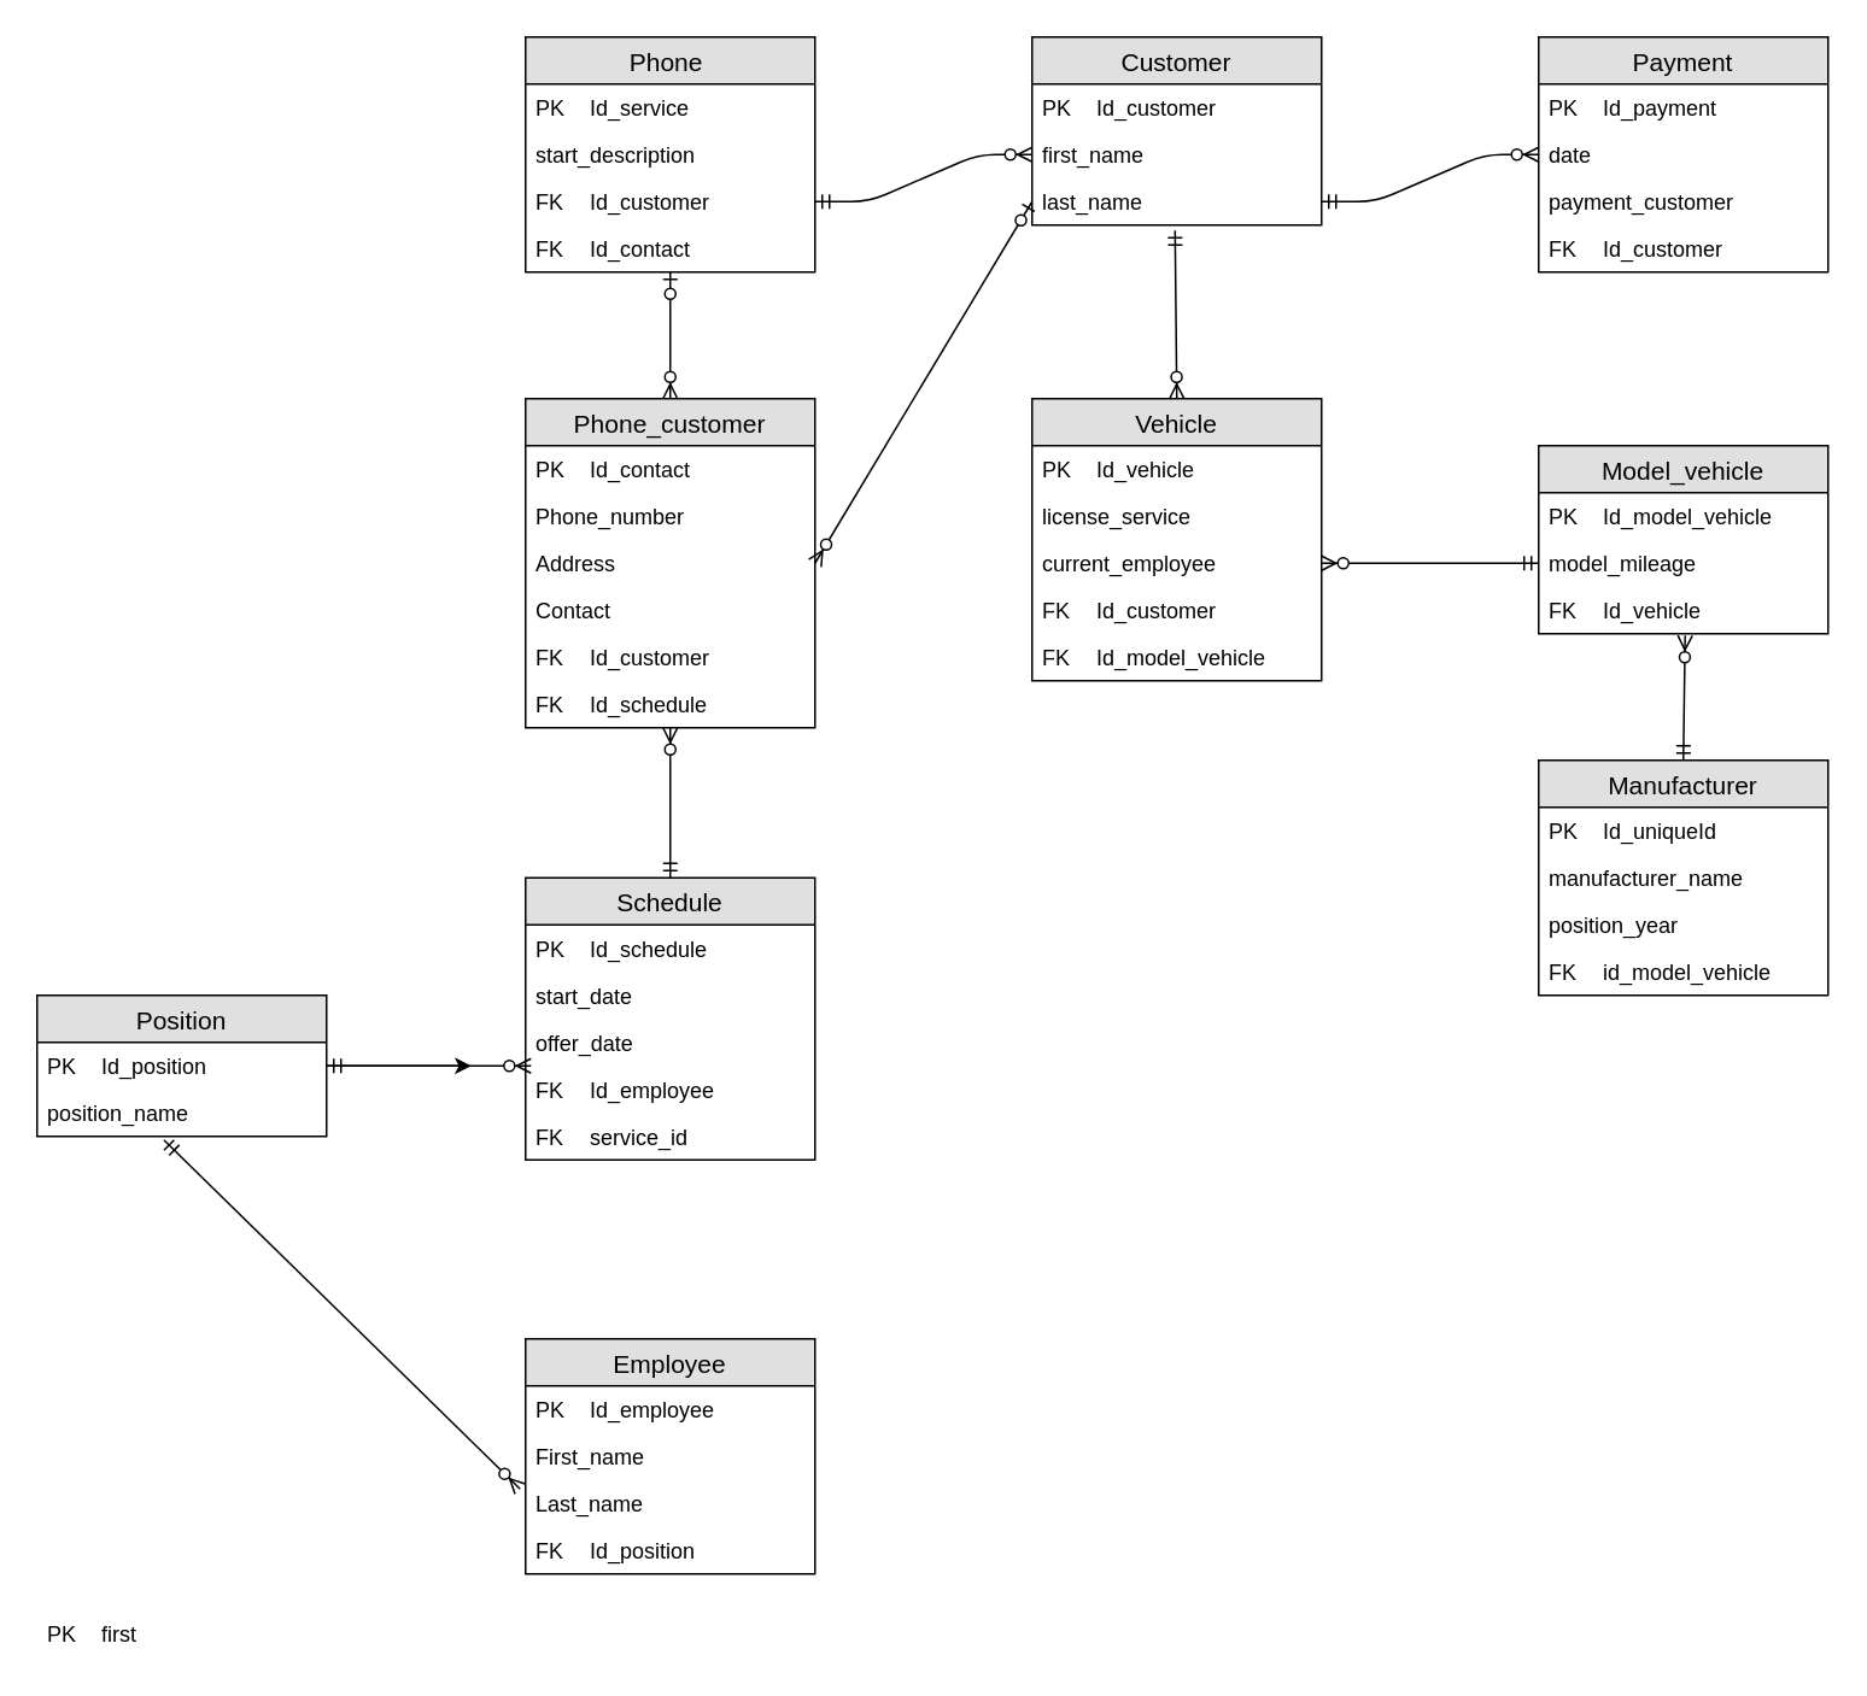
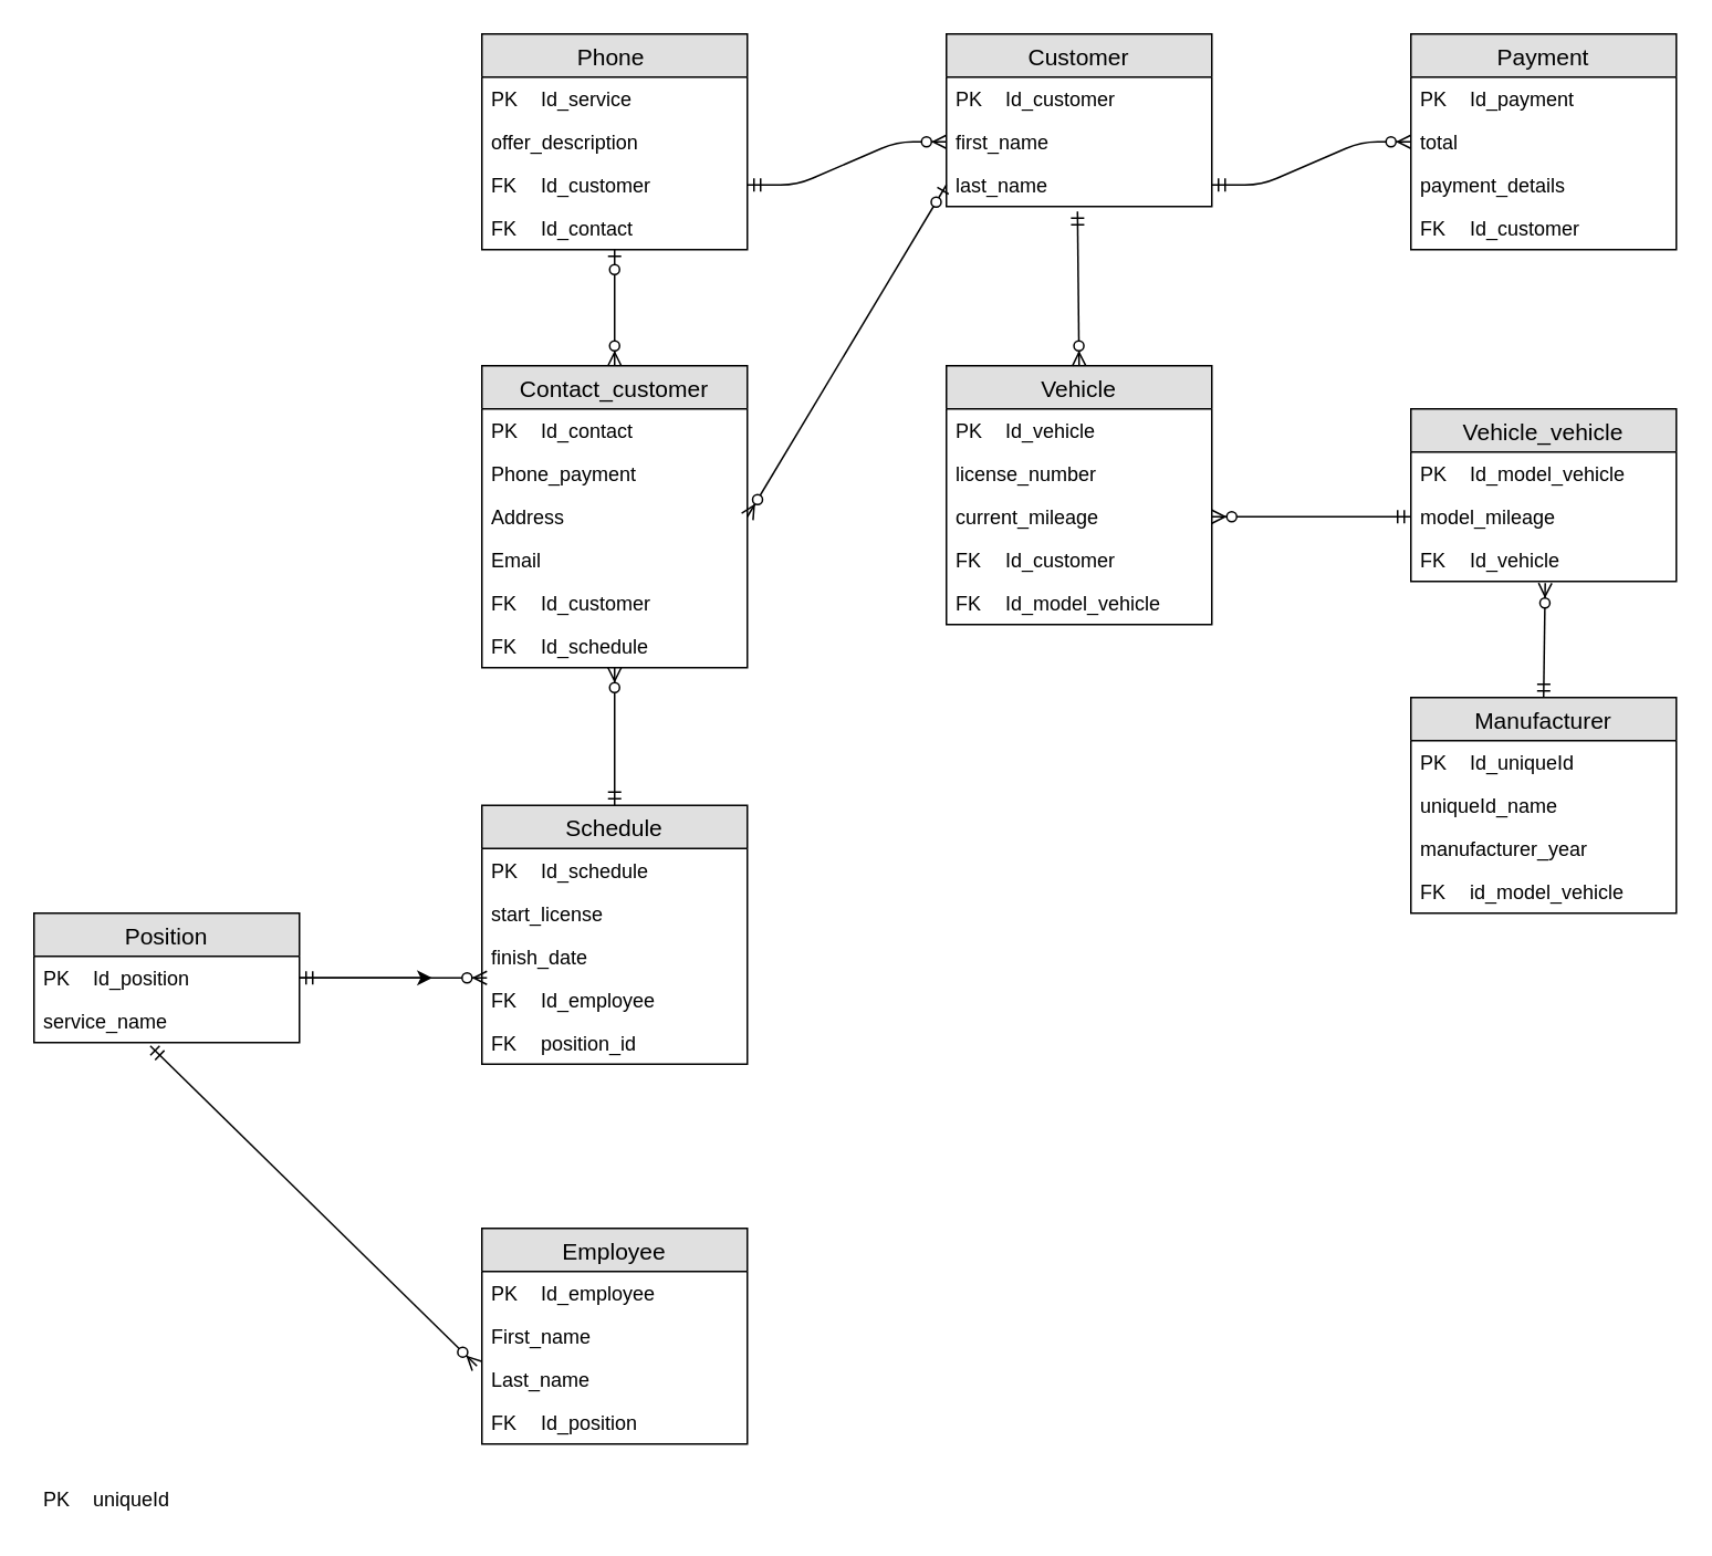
- <mxCell id="27" value="start_description" style="text;strokeColor=none;fillColor=none;spacingLeft=4;spacingRight=4;overflow=hidden;rotatable=0;points=[[0,0.5],[1,0.5]];portConstraint=eastwest;fontSize=12;" parent="24" vertex="1"><mxGeometry y="52" width="160" height="26" as="geometry" /></mxCell>
+ <mxCell id="27" value="offer_description" style="text;strokeColor=none;fillColor=none;spacingLeft=4;spacingRight=4;overflow=hidden;rotatable=0;points=[[0,0.5],[1,0.5]];portConstraint=eastwest;fontSize=12;" parent="24" vertex="1"><mxGeometry y="52" width="160" height="26" as="geometry" /></mxCell>
- <mxCell id="57" value="date" style="text;strokeColor=none;fillColor=none;spacingLeft=4;spacingRight=4;overflow=hidden;rotatable=0;points=[[0,0.5],[1,0.5]];portConstraint=eastwest;fontSize=12;" parent="54" vertex="1"><mxGeometry y="52" width="160" height="26" as="geometry" /></mxCell>
+ <mxCell id="57" value="total" style="text;strokeColor=none;fillColor=none;spacingLeft=4;spacingRight=4;overflow=hidden;rotatable=0;points=[[0,0.5],[1,0.5]];portConstraint=eastwest;fontSize=12;" parent="54" vertex="1"><mxGeometry y="52" width="160" height="26" as="geometry" /></mxCell>
- <mxCell id="58" value="payment_customer" style="text;strokeColor=none;fillColor=none;spacingLeft=4;spacingRight=4;overflow=hidden;rotatable=0;points=[[0,0.5],[1,0.5]];portConstraint=eastwest;fontSize=12;" parent="54" vertex="1"><mxGeometry y="78" width="160" height="26" as="geometry" /></mxCell>
+ <mxCell id="58" value="payment_details" style="text;strokeColor=none;fillColor=none;spacingLeft=4;spacingRight=4;overflow=hidden;rotatable=0;points=[[0,0.5],[1,0.5]];portConstraint=eastwest;fontSize=12;" parent="54" vertex="1"><mxGeometry y="78" width="160" height="26" as="geometry" /></mxCell>
- <mxCell id="7" value="Phone_customer" style="swimlane;fontStyle=0;childLayout=stackLayout;horizontal=1;startSize=26;fillColor=#e0e0e0;horizontalStack=0;resizeParent=1;resizeParentMax=0;resizeLast=0;collapsible=1;marginBottom=0;swimlaneFillColor=#ffffff;align=center;fontSize=14;" parent="1" vertex="1"><mxGeometry x="290" y="220" width="160" height="182" as="geometry" /></mxCell>
+ <mxCell id="7" value="Contact_customer" style="swimlane;fontStyle=0;childLayout=stackLayout;horizontal=1;startSize=26;fillColor=#e0e0e0;horizontalStack=0;resizeParent=1;resizeParentMax=0;resizeLast=0;collapsible=1;marginBottom=0;swimlaneFillColor=#ffffff;align=center;fontSize=14;" parent="1" vertex="1"><mxGeometry x="290" y="220" width="160" height="182" as="geometry" /></mxCell>
- <mxCell id="41" value="Model_vehicle" style="swimlane;fontStyle=0;childLayout=stackLayout;horizontal=1;startSize=26;fillColor=#e0e0e0;horizontalStack=0;resizeParent=1;resizeParentMax=0;resizeLast=0;collapsible=1;marginBottom=0;swimlaneFillColor=#ffffff;align=center;fontSize=14;" parent="1" vertex="1"><mxGeometry x="850" y="246" width="160" height="104" as="geometry" /></mxCell>
+ <mxCell id="41" value="Vehicle_vehicle" style="swimlane;fontStyle=0;childLayout=stackLayout;horizontal=1;startSize=26;fillColor=#e0e0e0;horizontalStack=0;resizeParent=1;resizeParentMax=0;resizeLast=0;collapsible=1;marginBottom=0;swimlaneFillColor=#ffffff;align=center;fontSize=14;" parent="1" vertex="1"><mxGeometry x="850" y="246" width="160" height="104" as="geometry" /></mxCell>
- <mxCell id="10" value="Phone_number" style="text;strokeColor=none;fillColor=none;spacingLeft=4;spacingRight=4;overflow=hidden;rotatable=0;points=[[0,0.5],[1,0.5]];portConstraint=eastwest;fontSize=12;" parent="7" vertex="1"><mxGeometry y="52" width="160" height="26" as="geometry" /></mxCell>
+ <mxCell id="10" value="Phone_payment" style="text;strokeColor=none;fillColor=none;spacingLeft=4;spacingRight=4;overflow=hidden;rotatable=0;points=[[0,0.5],[1,0.5]];portConstraint=eastwest;fontSize=12;" parent="7" vertex="1"><mxGeometry y="52" width="160" height="26" as="geometry" /></mxCell>
- <mxCell id="35" value="license_service" style="text;strokeColor=none;fillColor=none;spacingLeft=4;spacingRight=4;overflow=hidden;rotatable=0;points=[[0,0.5],[1,0.5]];portConstraint=eastwest;fontSize=12;" parent="32" vertex="1"><mxGeometry y="52" width="160" height="26" as="geometry" /></mxCell>
+ <mxCell id="35" value="license_number" style="text;strokeColor=none;fillColor=none;spacingLeft=4;spacingRight=4;overflow=hidden;rotatable=0;points=[[0,0.5],[1,0.5]];portConstraint=eastwest;fontSize=12;" parent="32" vertex="1"><mxGeometry y="52" width="160" height="26" as="geometry" /></mxCell>
- <mxCell id="36" value="current_employee" style="text;strokeColor=none;fillColor=none;spacingLeft=4;spacingRight=4;overflow=hidden;rotatable=0;points=[[0,0.5],[1,0.5]];portConstraint=eastwest;fontSize=12;" parent="32" vertex="1"><mxGeometry y="78" width="160" height="26" as="geometry" /></mxCell>
+ <mxCell id="36" value="current_mileage" style="text;strokeColor=none;fillColor=none;spacingLeft=4;spacingRight=4;overflow=hidden;rotatable=0;points=[[0,0.5],[1,0.5]];portConstraint=eastwest;fontSize=12;" parent="32" vertex="1"><mxGeometry y="78" width="160" height="26" as="geometry" /></mxCell>
- <mxCell id="12" value="Contact" style="text;strokeColor=none;fillColor=none;spacingLeft=4;spacingRight=4;overflow=hidden;rotatable=0;points=[[0,0.5],[1,0.5]];portConstraint=eastwest;fontSize=12;" parent="7" vertex="1"><mxGeometry y="104" width="160" height="26" as="geometry" /></mxCell>
+ <mxCell id="12" value="Email" style="text;strokeColor=none;fillColor=none;spacingLeft=4;spacingRight=4;overflow=hidden;rotatable=0;points=[[0,0.5],[1,0.5]];portConstraint=eastwest;fontSize=12;" parent="7" vertex="1"><mxGeometry y="104" width="160" height="26" as="geometry" /></mxCell>
- <mxCell id="50" value="manufacturer_name" style="text;strokeColor=none;fillColor=none;spacingLeft=4;spacingRight=4;overflow=hidden;rotatable=0;points=[[0,0.5],[1,0.5]];portConstraint=eastwest;fontSize=12;" parent="47" vertex="1"><mxGeometry y="52" width="160" height="26" as="geometry" /></mxCell>
+ <mxCell id="50" value="uniqueId_name" style="text;strokeColor=none;fillColor=none;spacingLeft=4;spacingRight=4;overflow=hidden;rotatable=0;points=[[0,0.5],[1,0.5]];portConstraint=eastwest;fontSize=12;" parent="47" vertex="1"><mxGeometry y="52" width="160" height="26" as="geometry" /></mxCell>
- <mxCell id="51" value="position_year" style="text;strokeColor=none;fillColor=none;spacingLeft=4;spacingRight=4;overflow=hidden;rotatable=0;points=[[0,0.5],[1,0.5]];portConstraint=eastwest;fontSize=12;" parent="47" vertex="1"><mxGeometry y="78" width="160" height="26" as="geometry" /></mxCell>
+ <mxCell id="51" value="manufacturer_year" style="text;strokeColor=none;fillColor=none;spacingLeft=4;spacingRight=4;overflow=hidden;rotatable=0;points=[[0,0.5],[1,0.5]];portConstraint=eastwest;fontSize=12;" parent="47" vertex="1"><mxGeometry y="78" width="160" height="26" as="geometry" /></mxCell>
- <mxCell id="64" value="start_date" style="text;strokeColor=none;fillColor=none;spacingLeft=4;spacingRight=4;overflow=hidden;rotatable=0;points=[[0,0.5],[1,0.5]];portConstraint=eastwest;fontSize=12;" parent="61" vertex="1"><mxGeometry y="52" width="160" height="26" as="geometry" /></mxCell>
+ <mxCell id="64" value="start_license" style="text;strokeColor=none;fillColor=none;spacingLeft=4;spacingRight=4;overflow=hidden;rotatable=0;points=[[0,0.5],[1,0.5]];portConstraint=eastwest;fontSize=12;" parent="61" vertex="1"><mxGeometry y="52" width="160" height="26" as="geometry" /></mxCell>
- <mxCell id="65" value="offer_date" style="text;strokeColor=none;fillColor=none;spacingLeft=4;spacingRight=4;overflow=hidden;rotatable=0;points=[[0,0.5],[1,0.5]];portConstraint=eastwest;fontSize=12;" parent="61" vertex="1"><mxGeometry y="78" width="160" height="26" as="geometry" /></mxCell>
+ <mxCell id="65" value="finish_date" style="text;strokeColor=none;fillColor=none;spacingLeft=4;spacingRight=4;overflow=hidden;rotatable=0;points=[[0,0.5],[1,0.5]];portConstraint=eastwest;fontSize=12;" parent="61" vertex="1"><mxGeometry y="78" width="160" height="26" as="geometry" /></mxCell>
- <mxCell id="82" value="position_name" style="text;strokeColor=none;fillColor=none;spacingLeft=4;spacingRight=4;overflow=hidden;rotatable=0;points=[[0,0.5],[1,0.5]];portConstraint=eastwest;fontSize=12;" vertex="1" parent="79"><mxGeometry y="52" width="160" height="26" as="geometry" /></mxCell>
+ <mxCell id="82" value="service_name" style="text;strokeColor=none;fillColor=none;spacingLeft=4;spacingRight=4;overflow=hidden;rotatable=0;points=[[0,0.5],[1,0.5]];portConstraint=eastwest;fontSize=12;" vertex="1" parent="79"><mxGeometry y="52" width="160" height="26" as="geometry" /></mxCell>
- <mxCell id="68" value="service_id" style="shape=partialRectangle;top=0;left=0;right=0;bottom=0;fillColor=none;align=left;verticalAlign=top;fillColor=none;spacingLeft=34;spacingRight=4;overflow=hidden;rotatable=0;points=[[0,0.5],[1,0.5]];portConstraint=eastwest;dropTarget=0;fontSize=12;" vertex="1" parent="61"><mxGeometry y="130" width="160" height="26" as="geometry" /></mxCell>
+ <mxCell id="68" value="position_id" style="shape=partialRectangle;top=0;left=0;right=0;bottom=0;fillColor=none;align=left;verticalAlign=top;fillColor=none;spacingLeft=34;spacingRight=4;overflow=hidden;rotatable=0;points=[[0,0.5],[1,0.5]];portConstraint=eastwest;dropTarget=0;fontSize=12;" vertex="1" parent="61"><mxGeometry y="130" width="160" height="26" as="geometry" /></mxCell>
- <mxCell id="85" value="first" style="shape=partialRectangle;top=0;left=0;right=0;bottom=0;fillColor=none;align=left;verticalAlign=top;fillColor=none;spacingLeft=34;spacingRight=4;overflow=hidden;rotatable=0;points=[[0,0.5],[1,0.5]];portConstraint=eastwest;dropTarget=0;fontSize=12;" vertex="1" parent="1"><mxGeometry x="20" y="890" width="90" height="26" as="geometry" /></mxCell>
+ <mxCell id="85" value="uniqueId" style="shape=partialRectangle;top=0;left=0;right=0;bottom=0;fillColor=none;align=left;verticalAlign=top;fillColor=none;spacingLeft=34;spacingRight=4;overflow=hidden;rotatable=0;points=[[0,0.5],[1,0.5]];portConstraint=eastwest;dropTarget=0;fontSize=12;" vertex="1" parent="1"><mxGeometry x="20" y="890" width="90" height="26" as="geometry" /></mxCell>
